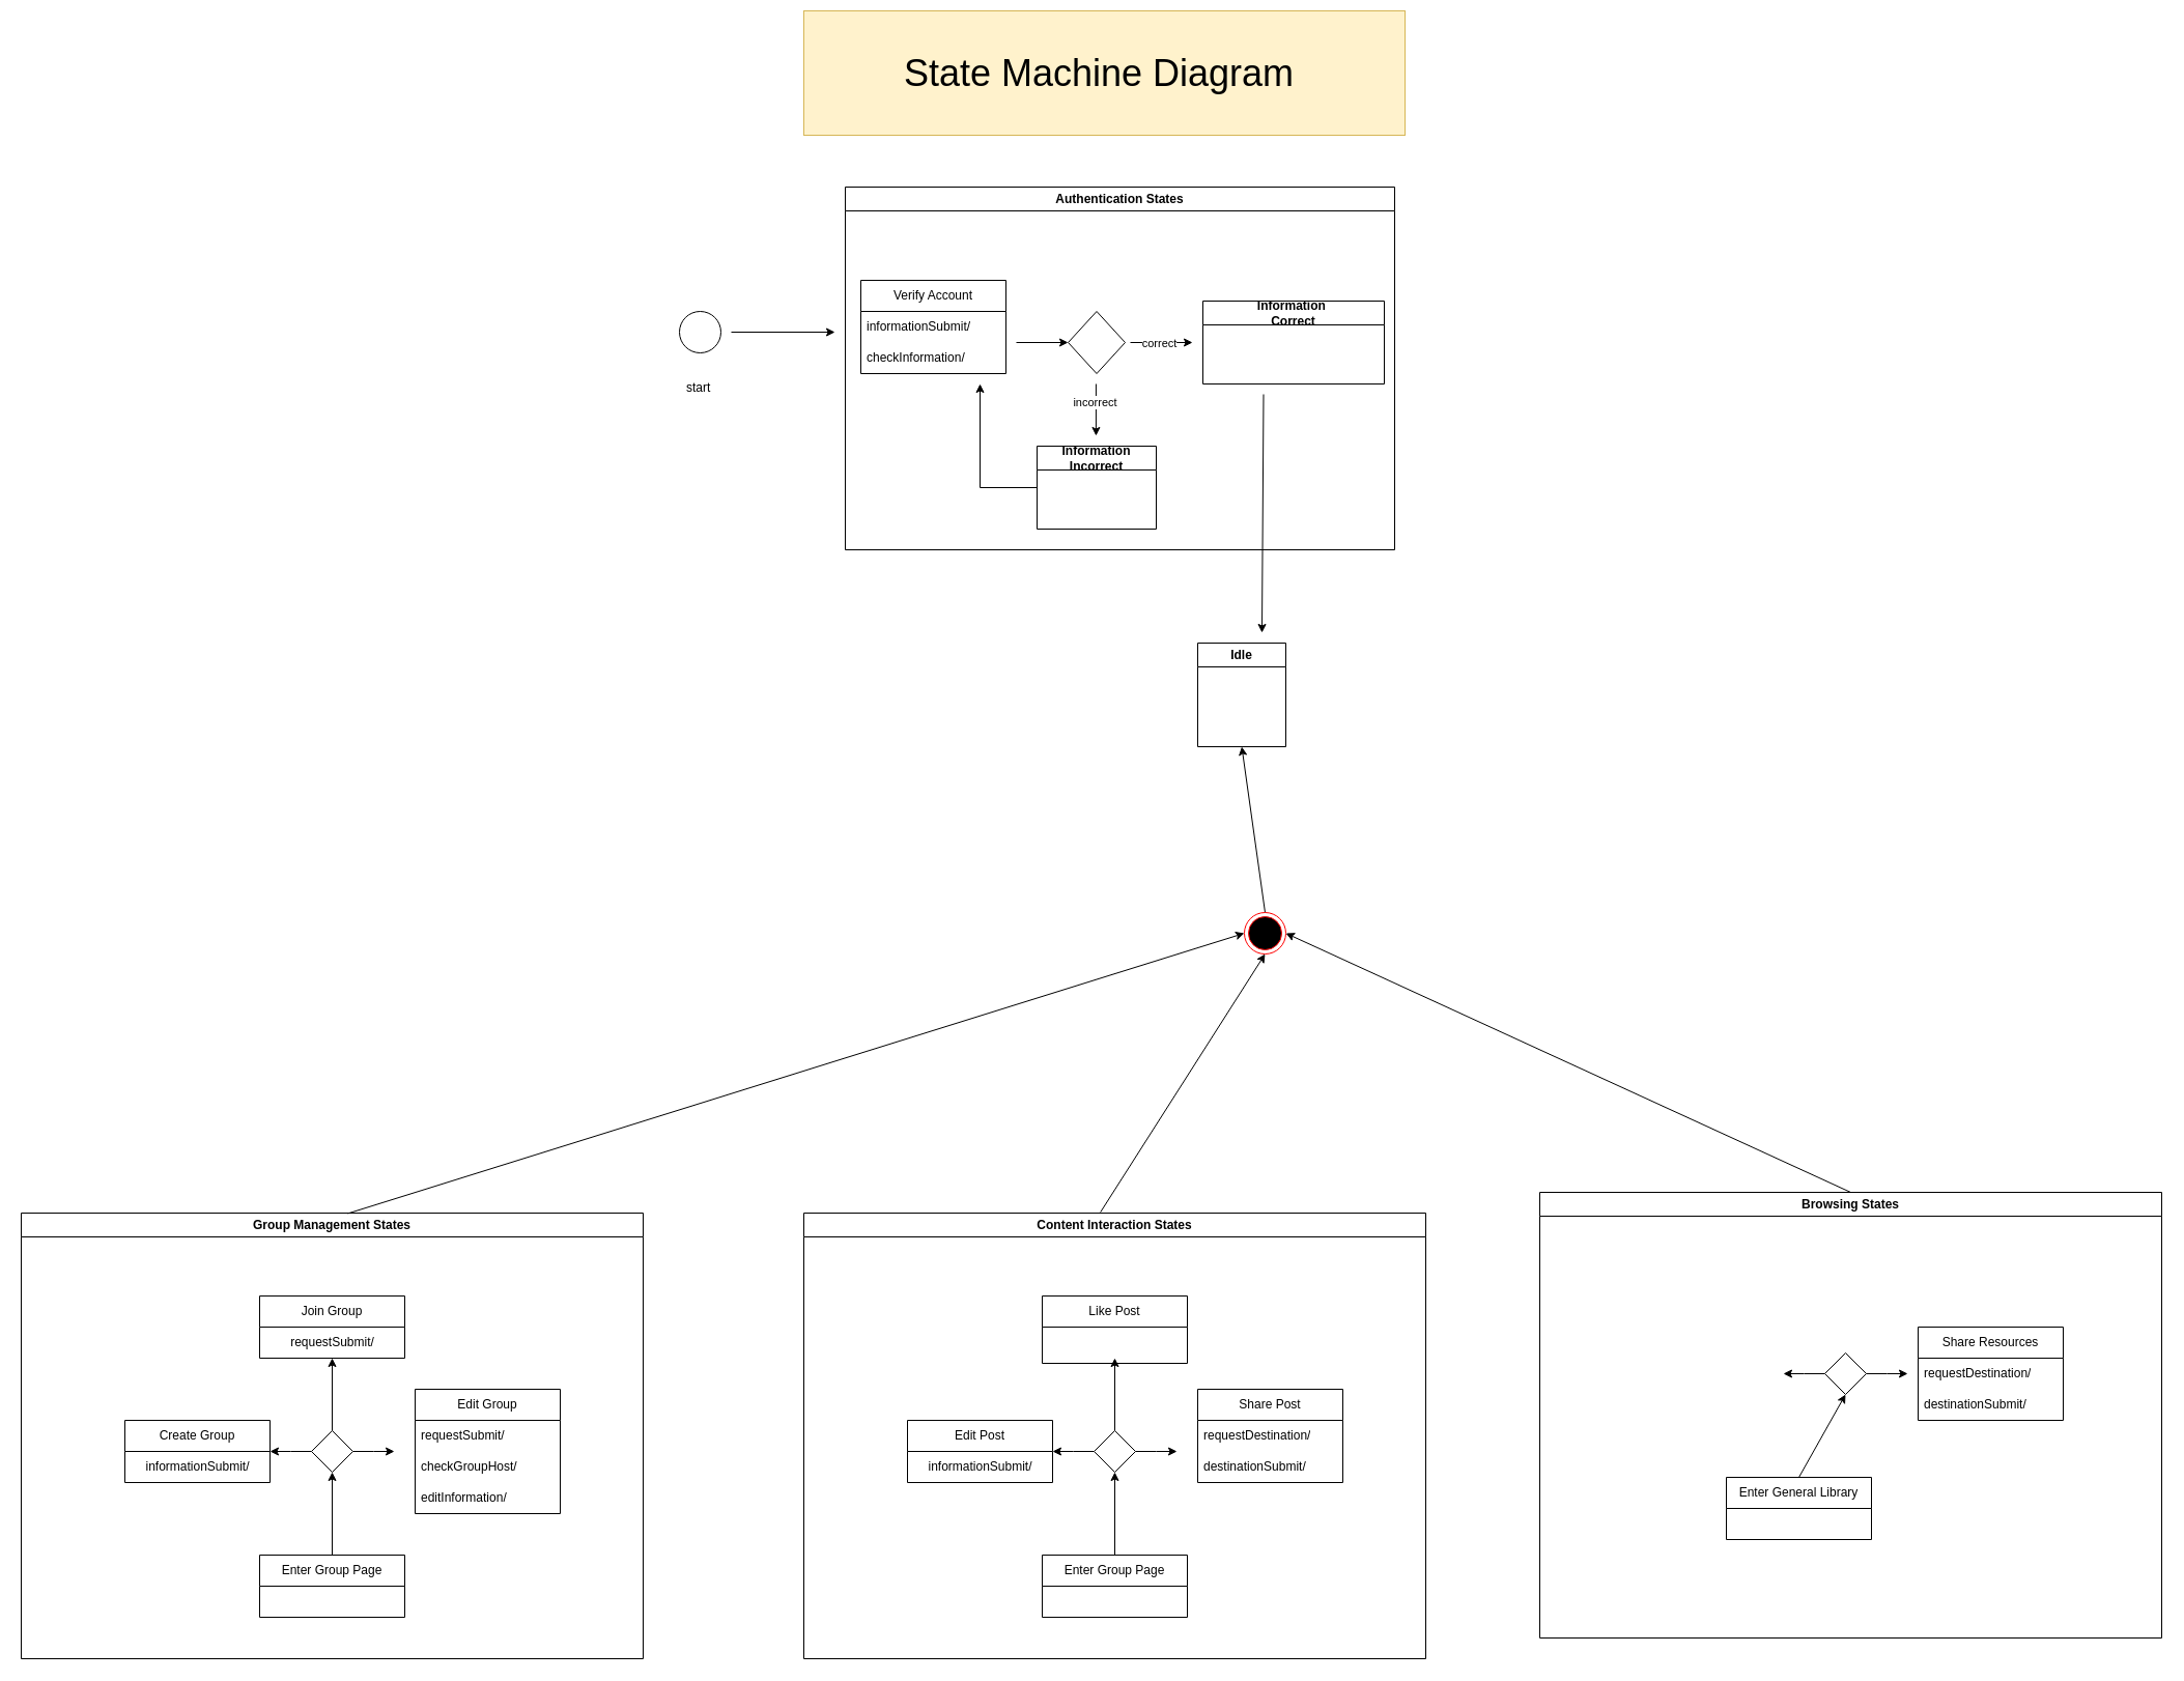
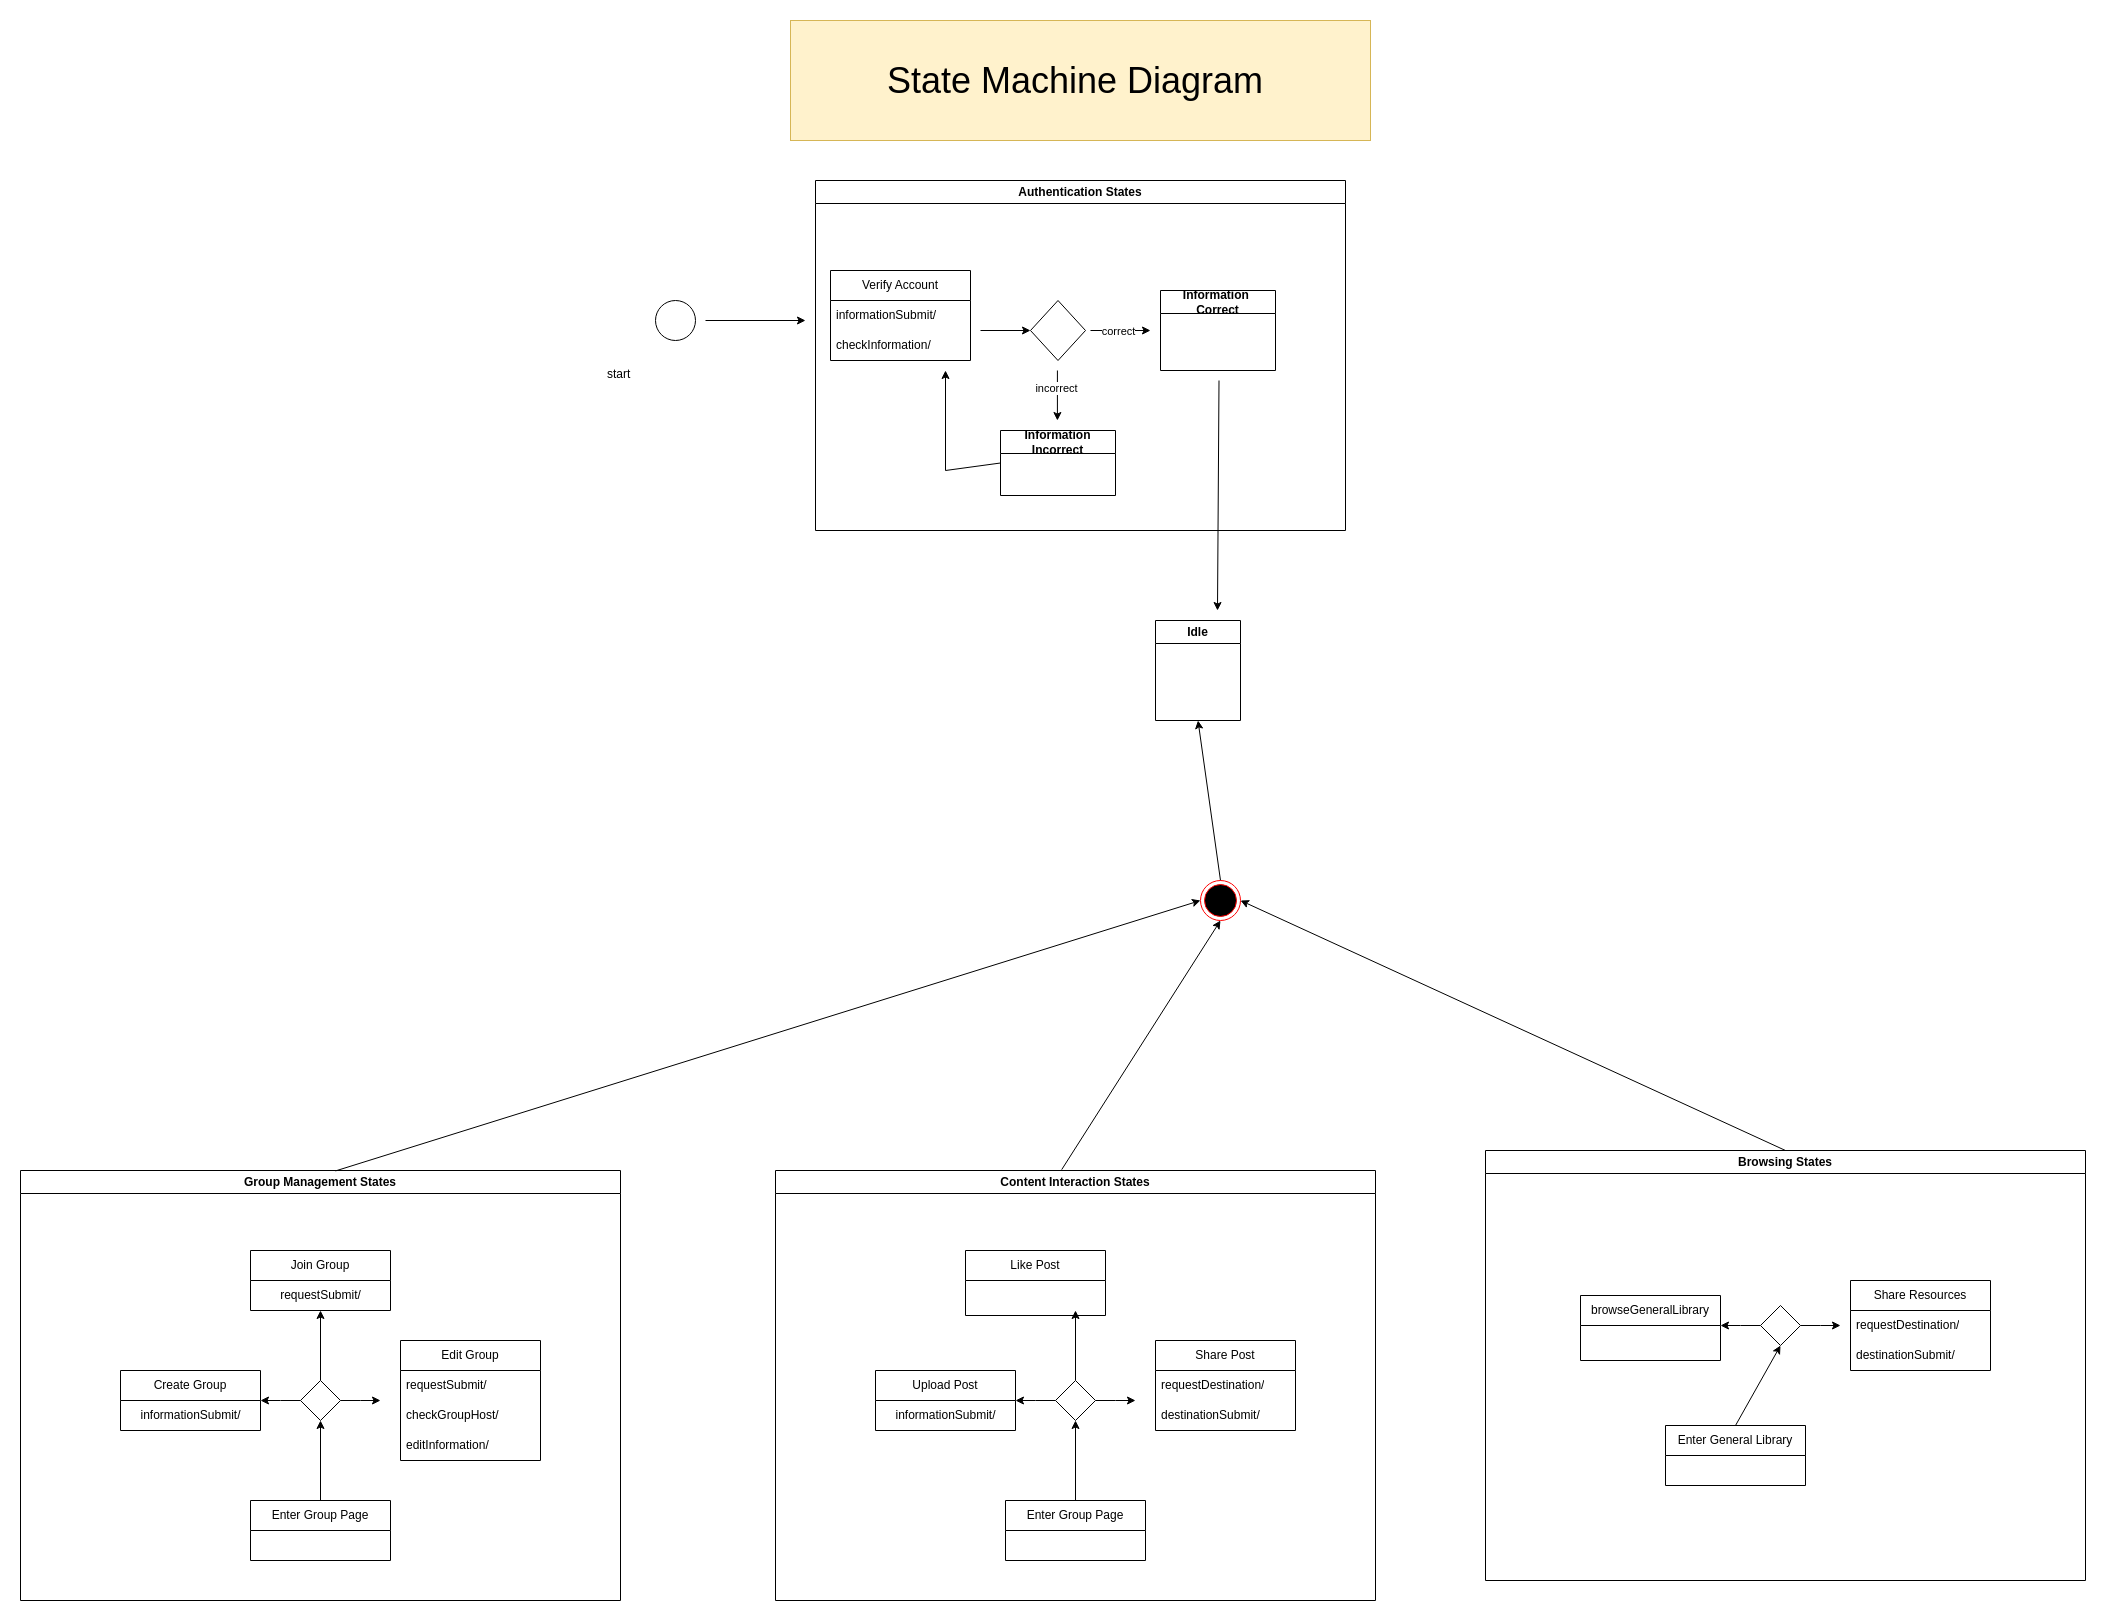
- <mxCell id="2" value="&lt;font style=&quot;font-size: 36px;&quot;&gt;State Machine Diagram&amp;nbsp;&lt;/font&gt;" style="rounded=0;whiteSpace=wrap;html=1;fillColor=#fff2cc;strokeColor=#d6b656;" vertex="1" parent="1"><mxGeometry x="775" y="10" width="580" height="120" as="geometry" /></mxCell>
+ <mxCell id="2" value="&lt;font style=&quot;font-size: 36px;&quot;&gt;State Machine Diagram&amp;nbsp;&lt;/font&gt;" style="rounded=0;whiteSpace=wrap;html=1;fillColor=#fff2cc;strokeColor=#d6b656;" vertex="1" parent="1"><mxGeometry x="790" y="20" width="580" height="120" as="geometry" /></mxCell>
- <mxCell id="19" value="Information&amp;nbsp;&lt;div&gt;Correct&lt;/div&gt;" style="swimlane;whiteSpace=wrap;html=1;" vertex="1" parent="8"><mxGeometry x="345" y="110" width="175" height="80" as="geometry" /></mxCell>
+ <mxCell id="19" value="Information&amp;nbsp;&lt;div&gt;Correct&lt;/div&gt;" style="swimlane;whiteSpace=wrap;html=1;" vertex="1" parent="8"><mxGeometry x="345" y="110" width="115" height="80" as="geometry" /></mxCell>
- <mxCell id="7" value="start" style="text;whiteSpace=wrap;" vertex="1" parent="1"><mxGeometry x="660" y="360" width="30" height="30" as="geometry" /></mxCell>
+ <mxCell id="7" value="start" style="text;whiteSpace=wrap;" vertex="1" parent="1"><mxGeometry x="605" y="360" width="30" height="30" as="geometry" /></mxCell>
- <mxCell id="18" value="Information Incorrect" style="swimlane;whiteSpace=wrap;html=1;" vertex="1" parent="8"><mxGeometry x="185" y="250" width="115" height="80" as="geometry" /></mxCell>
+ <mxCell id="18" value="Information Incorrect" style="swimlane;whiteSpace=wrap;html=1;" vertex="1" parent="8"><mxGeometry x="185" y="250" width="115" height="65" as="geometry" /></mxCell>
- <mxCell id="48" value="Like Post" style="swimlane;fontStyle=0;childLayout=stackLayout;horizontal=1;startSize=30;horizontalStack=0;resizeParent=1;resizeParentMax=0;resizeLast=0;collapsible=1;marginBottom=0;whiteSpace=wrap;html=1;" vertex="1" parent="40"><mxGeometry x="230" y="80" width="140" height="65" as="geometry" /></mxCell>
+ <mxCell id="48" value="Like Post" style="swimlane;fontStyle=0;childLayout=stackLayout;horizontal=1;startSize=30;horizontalStack=0;resizeParent=1;resizeParentMax=0;resizeLast=0;collapsible=1;marginBottom=0;whiteSpace=wrap;html=1;" vertex="1" parent="40"><mxGeometry x="190" y="80" width="140" height="65" as="geometry" /></mxCell>
+ <mxCell id="59" value="browseGeneralLibrary" style="swimlane;fontStyle=0;childLayout=stackLayout;horizontal=1;startSize=30;horizontalStack=0;resizeParent=1;resizeParentMax=0;resizeLast=0;collapsible=1;marginBottom=0;whiteSpace=wrap;html=1;" vertex="1" parent="54"><mxGeometry x="95" y="145" width="140" height="65" as="geometry" /></mxCell>
- <mxCell id="46" value="Edit Post" style="swimlane;fontStyle=0;childLayout=stackLayout;horizontal=1;startSize=30;horizontalStack=0;resizeParent=1;resizeParentMax=0;resizeLast=0;collapsible=1;marginBottom=0;whiteSpace=wrap;html=1;" vertex="1" parent="40"><mxGeometry x="100" y="200" width="140" height="60" as="geometry" /></mxCell>
+ <mxCell id="46" value="Upload Post" style="swimlane;fontStyle=0;childLayout=stackLayout;horizontal=1;startSize=30;horizontalStack=0;resizeParent=1;resizeParentMax=0;resizeLast=0;collapsible=1;marginBottom=0;whiteSpace=wrap;html=1;" vertex="1" parent="40"><mxGeometry x="100" y="200" width="140" height="60" as="geometry" /></mxCell>
